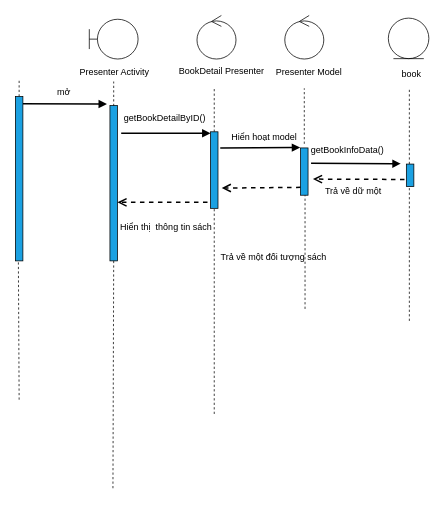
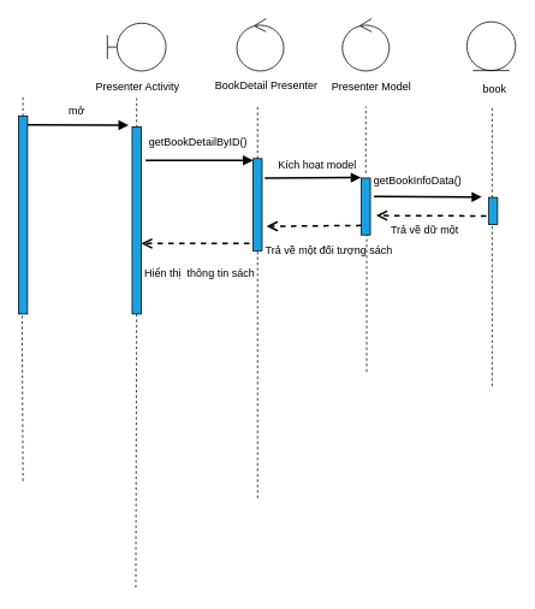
- <mxCell id="38" value="Hiển hoạt model" style="text;html=1;resizable=0;points=[];autosize=1;align=left;verticalAlign=top;spacingTop=-4;" parent="1" vertex="1"><mxGeometry x="306" y="173" width="97" height="14" as="geometry" /></mxCell>
+ <mxCell id="38" value="Kích hoạt model" style="text;html=1;resizable=0;points=[];autosize=1;align=left;verticalAlign=top;spacingTop=-4;" parent="1" vertex="1"><mxGeometry x="306" y="173" width="97" height="14" as="geometry" /></mxCell>
- <mxCell id="36" value="Trả về một đối tượng sách" style="text;html=1;resizable=0;points=[];autosize=1;align=left;verticalAlign=top;spacingTop=-4;" parent="1" vertex="1"><mxGeometry x="291.5" y="332" width="151" height="14" as="geometry" /></mxCell>
+ <mxCell id="36" value="Trả về một đối tượng sách" style="text;html=1;resizable=0;points=[];autosize=1;align=left;verticalAlign=top;spacingTop=-4;" parent="1" vertex="1"><mxGeometry x="291.5" y="267" width="151" height="14" as="geometry" /></mxCell>
